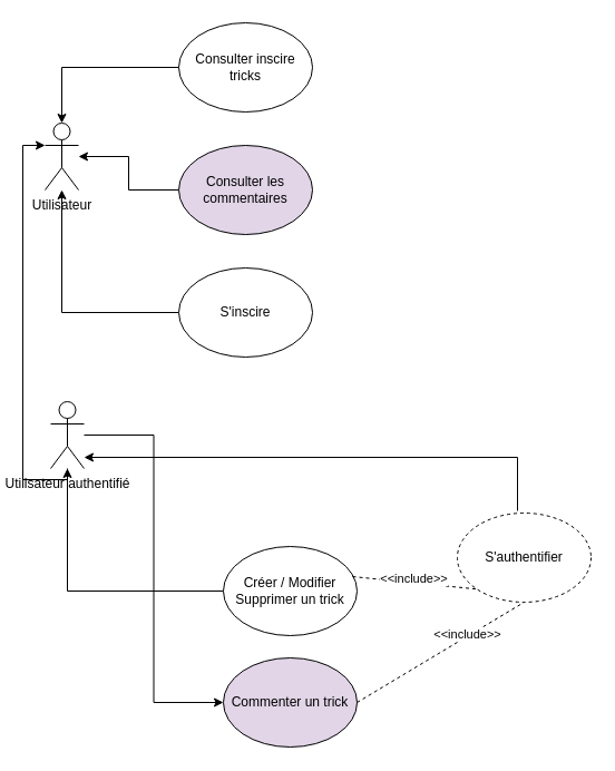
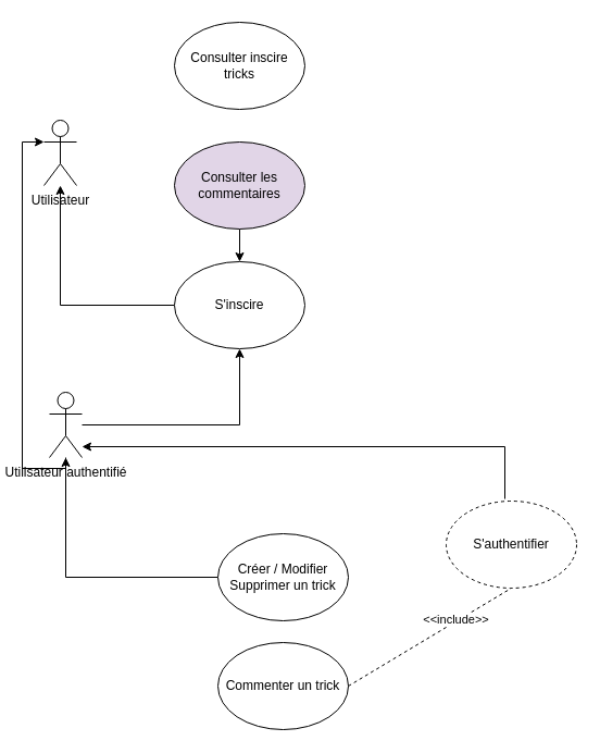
- <mxCell id="3" style="edgeStyle=orthogonalEdgeStyle;rounded=0;orthogonalLoop=1;jettySize=auto;html=1;entryX=0.5;entryY=0;entryDx=0;entryDy=0;entryPerimeter=0;" parent="1" source="4" target="2" edge="1"><mxGeometry relative="1" as="geometry" /></mxCell>
- <mxCell id="5" style="edgeStyle=orthogonalEdgeStyle;rounded=0;orthogonalLoop=1;jettySize=auto;html=1;" parent="1" source="6" target="2" edge="1"><mxGeometry relative="1" as="geometry" /></mxCell>
+ <mxCell id="5" style="edgeStyle=orthogonalEdgeStyle;rounded=0;orthogonalLoop=1;jettySize=auto;html=1;" parent="1" source="6" target="11" edge="1"><mxGeometry relative="1" as="geometry" /></mxCell>
- <mxCell id="19" value="" style="endArrow=none;dashed=1;html=1;rounded=0;entryX=0;entryY=1;entryDx=0;entryDy=0;exitX=0.967;exitY=0.338;exitDx=0;exitDy=0;exitPerimeter=0;" parent="1" source="16" target="13" edge="1"><mxGeometry width="50" height="50" relative="1" as="geometry"><mxPoint x="310" y="520" as="sourcePoint" /><mxPoint x="360" y="470" as="targetPoint" /></mxGeometry></mxCell>
- <mxCell id="20" value="&amp;lt;&amp;lt;include&amp;gt;&amp;gt;" style="edgeLabel;html=1;align=center;verticalAlign=middle;resizable=0;points=[];" parent="19" vertex="1" connectable="0"><mxGeometry x="-0.34" y="2" relative="1" as="geometry"><mxPoint x="17" as="offset" /></mxGeometry></mxCell>
- <mxCell id="8" style="edgeStyle=orthogonalEdgeStyle;rounded=0;orthogonalLoop=1;jettySize=auto;html=1;entryX=0;entryY=0.5;entryDx=0;entryDy=0;" parent="1" source="9" target="14" edge="1"><mxGeometry relative="1" as="geometry" /></mxCell>
+ <mxCell id="8" style="edgeStyle=orthogonalEdgeStyle;rounded=0;orthogonalLoop=1;jettySize=auto;html=1;" parent="1" source="9" target="11" edge="1"><mxGeometry relative="1" as="geometry" /></mxCell>
- <mxCell id="14" value="Commenter un trick" style="ellipse;whiteSpace=wrap;html=1;fillColor=#e1d5e7;" parent="1" vertex="1"><mxGeometry x="200" y="590" width="120" height="80" as="geometry" /></mxCell>
+ <mxCell id="14" value="Commenter un trick" style="ellipse;whiteSpace=wrap;html=1;" parent="1" vertex="1"><mxGeometry x="200" y="590" width="120" height="80" as="geometry" /></mxCell>
